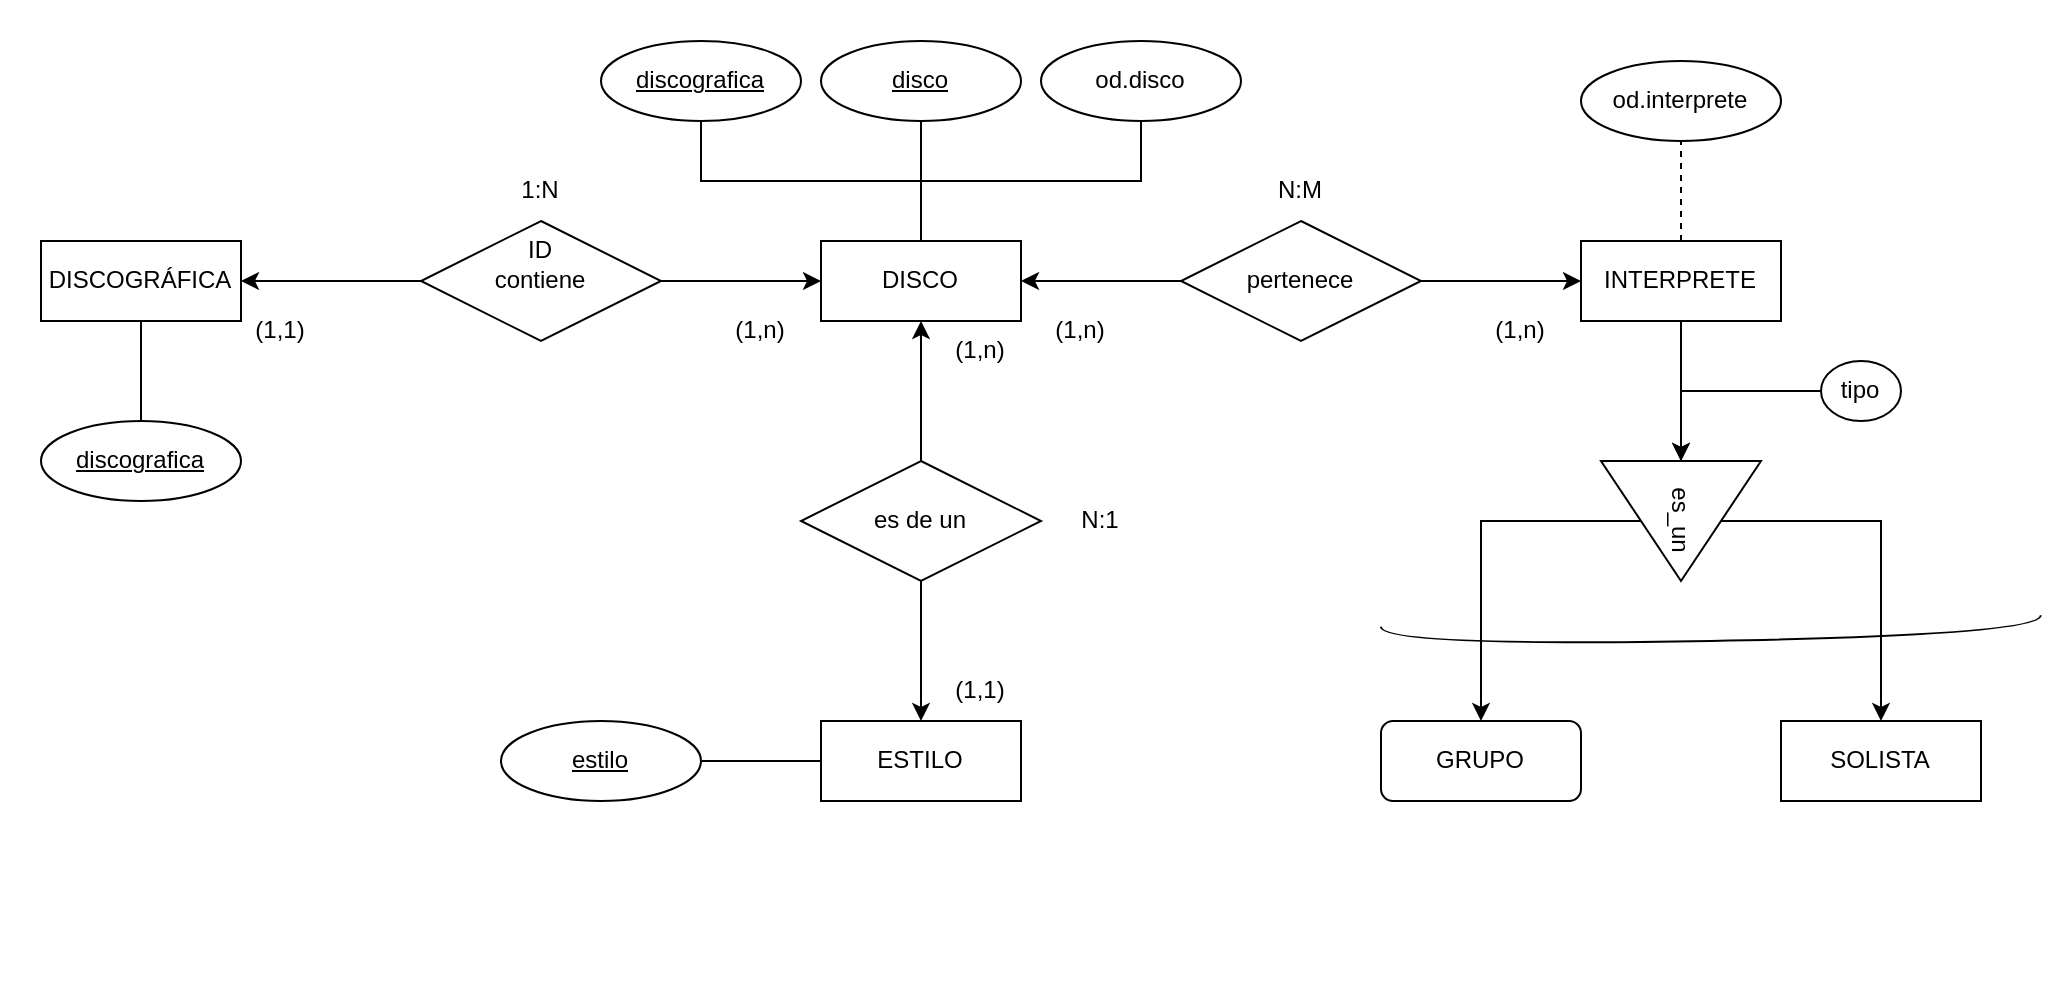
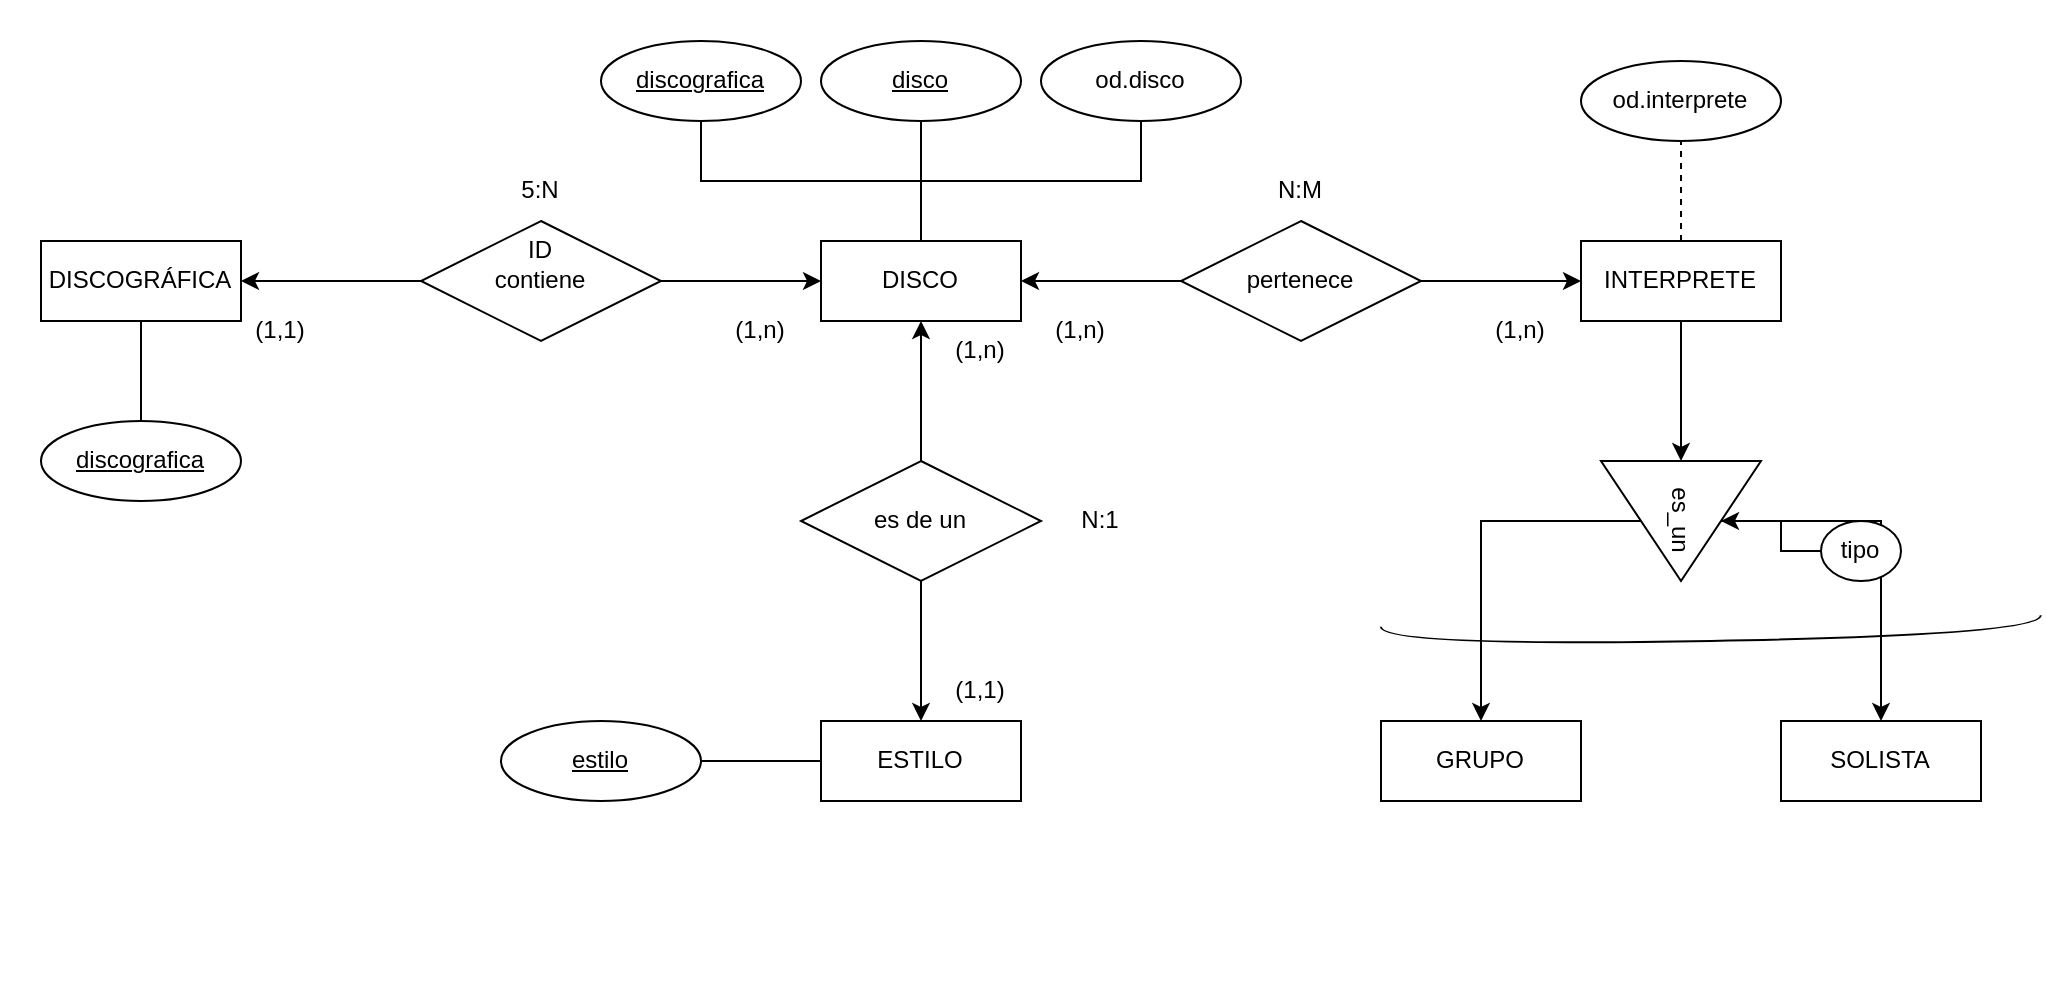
- <mxCell id="23" value="1:N" style="text;html=1;strokeColor=none;fillColor=none;align=center;verticalAlign=middle;whiteSpace=wrap;rounded=0;" vertex="1" parent="1"><mxGeometry x="240" y="80" width="60" height="30" as="geometry" /></mxCell>
+ <mxCell id="23" value="5:N" style="text;html=1;strokeColor=none;fillColor=none;align=center;verticalAlign=middle;whiteSpace=wrap;rounded=0;" vertex="1" parent="1"><mxGeometry x="240" y="80" width="60" height="30" as="geometry" /></mxCell>
- <mxCell id="44" value="tipo" style="ellipse;whiteSpace=wrap;html=1;align=center;" vertex="1" parent="1"><mxGeometry x="910" y="180" width="40" height="30" as="geometry" /></mxCell>
+ <mxCell id="44" value="tipo" style="ellipse;whiteSpace=wrap;html=1;align=center;" vertex="1" parent="1"><mxGeometry x="910" y="260" width="40" height="30" as="geometry" /></mxCell>
- <mxCell id="41" value="GRUPO" style="whiteSpace=wrap;html=1;align=center;rounded=1;" vertex="1" parent="1"><mxGeometry x="690" y="360" width="100" height="40" as="geometry" /></mxCell>
+ <mxCell id="41" value="GRUPO" style="whiteSpace=wrap;html=1;align=center;" vertex="1" parent="1"><mxGeometry x="690" y="360" width="100" height="40" as="geometry" /></mxCell>
